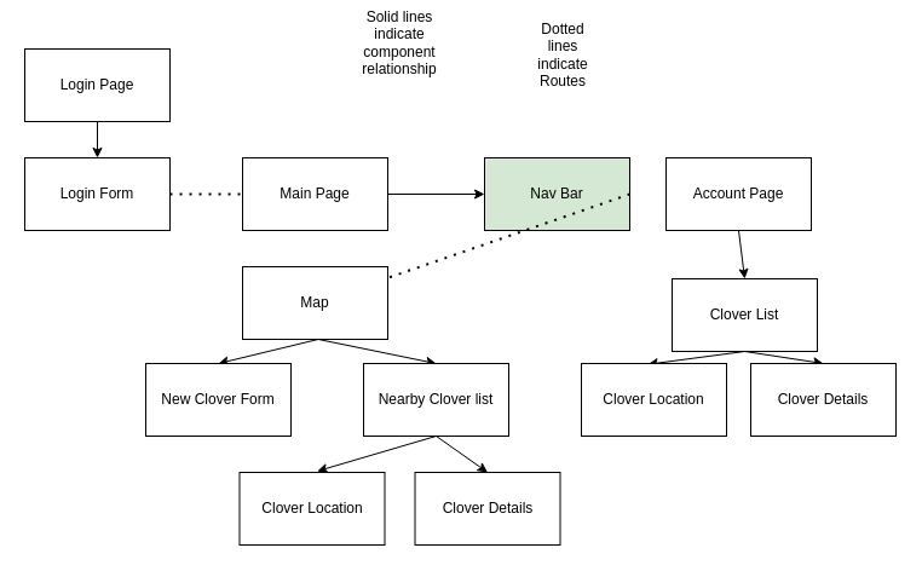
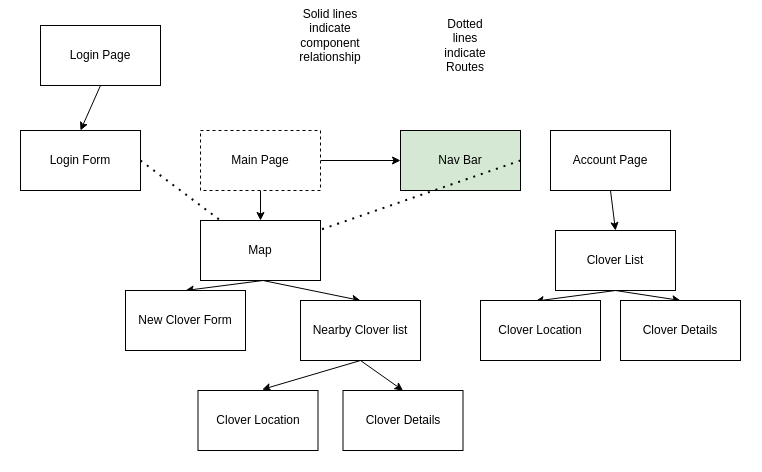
- <mxCell id="3" value="Login Page" style="rounded=0;whiteSpace=wrap;html=1;" vertex="1" parent="1"><mxGeometry x="20" y="40" width="120" height="60" as="geometry" /></mxCell>
+ <mxCell id="3" value="Login Page" style="rounded=0;whiteSpace=wrap;html=1;" vertex="1" parent="1"><mxGeometry x="40" y="25" width="120" height="60" as="geometry" /></mxCell>
- <mxCell id="8" value="" style="endArrow=none;dashed=1;html=1;dashPattern=1 3;strokeWidth=2;exitX=1;exitY=0.5;exitDx=0;exitDy=0;entryX=0;entryY=0.5;entryDx=0;entryDy=0;" edge="1" parent="1" source="4" target="7"><mxGeometry width="50" height="50" relative="1" as="geometry"><mxPoint x="290" y="220" as="sourcePoint" /><mxPoint x="180" y="160" as="targetPoint" /></mxGeometry></mxCell>
+ <mxCell id="8" value="" style="endArrow=none;dashed=1;html=1;dashPattern=1 3;strokeWidth=2;exitX=1;exitY=0.5;exitDx=0;exitDy=0;" edge="1" parent="1" source="4" target="11"><mxGeometry width="50" height="50" relative="1" as="geometry"><mxPoint x="290" y="220" as="sourcePoint" /><mxPoint x="180" y="160" as="targetPoint" /></mxGeometry></mxCell>
- <mxCell id="7" value="Main Page" style="rounded=0;whiteSpace=wrap;html=1;" vertex="1" parent="1"><mxGeometry x="200" y="130" width="120" height="60" as="geometry" /></mxCell>
+ <mxCell id="7" value="Main Page" style="rounded=0;whiteSpace=wrap;html=1;dashed=1;" vertex="1" parent="1"><mxGeometry x="200" y="130" width="120" height="60" as="geometry" /></mxCell>
+ <mxCell id="5" style="edgeStyle=none;html=1;exitX=0.5;exitY=1;exitDx=0;exitDy=0;entryX=0.5;entryY=0;entryDx=0;entryDy=0;" edge="1" parent="1" source="7" target="11"><mxGeometry relative="1" as="geometry" /></mxCell>
- <mxCell id="21" value="New Clover Form" style="rounded=0;whiteSpace=wrap;html=1;" vertex="1" parent="1"><mxGeometry x="120" y="300" width="120" height="60" as="geometry" /></mxCell>
+ <mxCell id="21" value="New Clover Form" style="rounded=0;whiteSpace=wrap;html=1;" vertex="1" parent="1"><mxGeometry x="125" y="290" width="120" height="60" as="geometry" /></mxCell>
